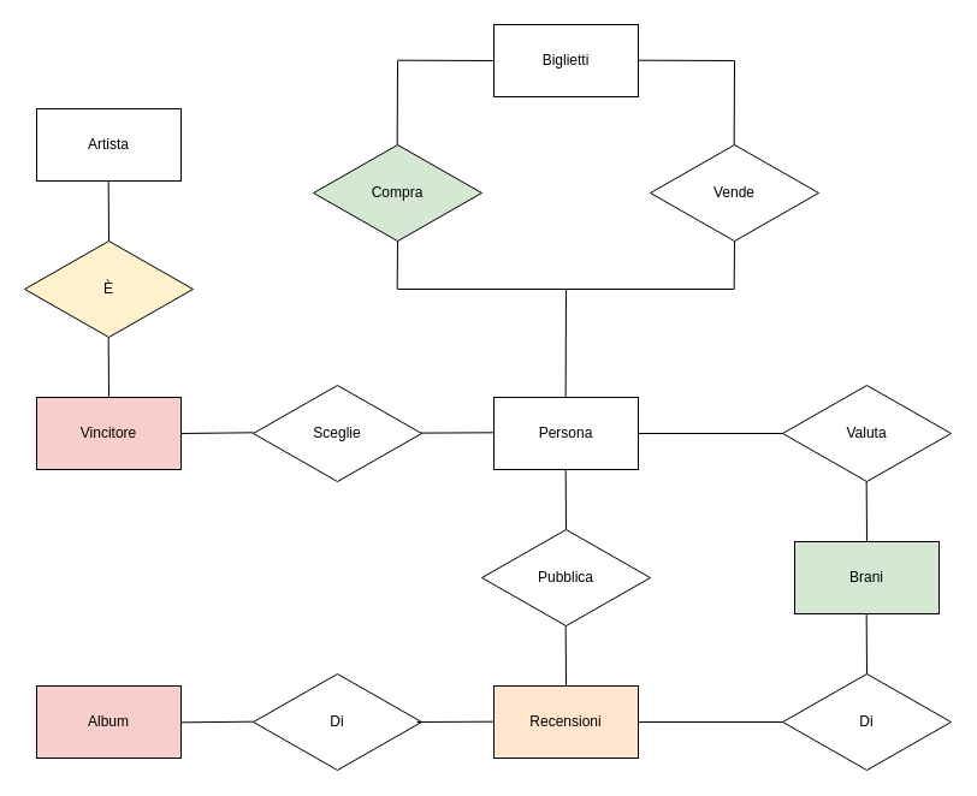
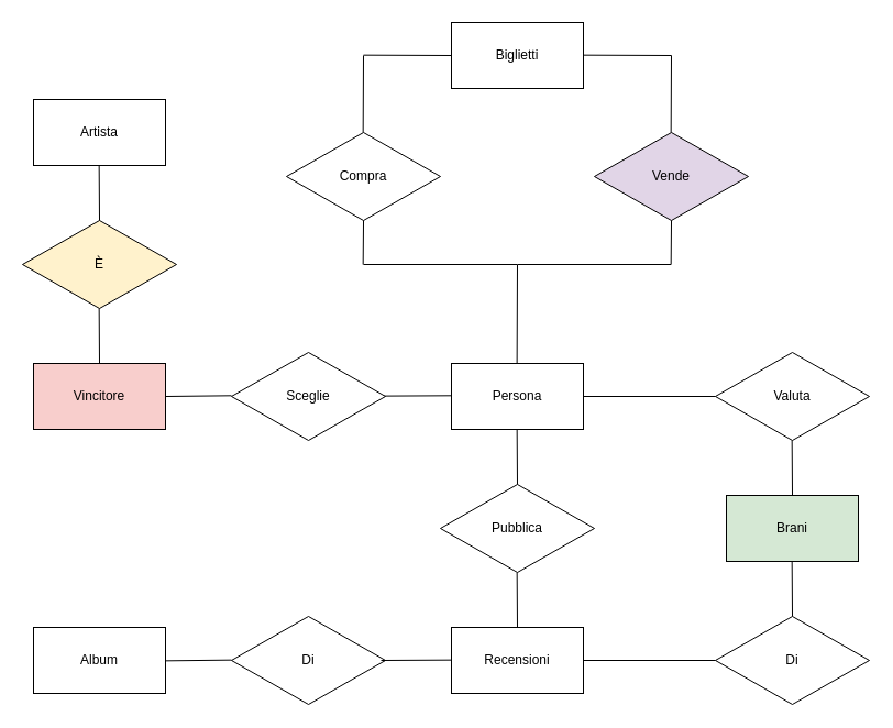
- <mxCell id="3" value="Compra" style="rhombus;whiteSpace=wrap;html=1;fillColor=#d5e8d4;" parent="1" vertex="1"><mxGeometry x="260" y="120" width="140" height="80" as="geometry" /></mxCell>
+ <mxCell id="3" value="Compra" style="rhombus;whiteSpace=wrap;html=1;" parent="1" vertex="1"><mxGeometry x="260" y="120" width="140" height="80" as="geometry" /></mxCell>
- <mxCell id="5" value="Vende" style="rhombus;whiteSpace=wrap;html=1;" parent="1" vertex="1"><mxGeometry x="540" y="120" width="140" height="80" as="geometry" /></mxCell>
+ <mxCell id="5" value="Vende" style="rhombus;whiteSpace=wrap;html=1;fillColor=#e1d5e7;" parent="1" vertex="1"><mxGeometry x="540" y="120" width="140" height="80" as="geometry" /></mxCell>
- <mxCell id="13" value="Album" style="rounded=0;whiteSpace=wrap;html=1;fillColor=#f8cecc;" parent="1" vertex="1"><mxGeometry x="30" y="570" width="120" height="60" as="geometry" /></mxCell>
+ <mxCell id="13" value="Album" style="rounded=0;whiteSpace=wrap;html=1;" parent="1" vertex="1"><mxGeometry x="30" y="570" width="120" height="60" as="geometry" /></mxCell>
- <mxCell id="7" value="Recensioni" style="rounded=0;whiteSpace=wrap;html=1;fillColor=#ffe6cc;" parent="1" vertex="1"><mxGeometry x="410" y="570" width="120" height="60" as="geometry" /></mxCell>
+ <mxCell id="7" value="Recensioni" style="rounded=0;whiteSpace=wrap;html=1;" parent="1" vertex="1"><mxGeometry x="410" y="570" width="120" height="60" as="geometry" /></mxCell>
